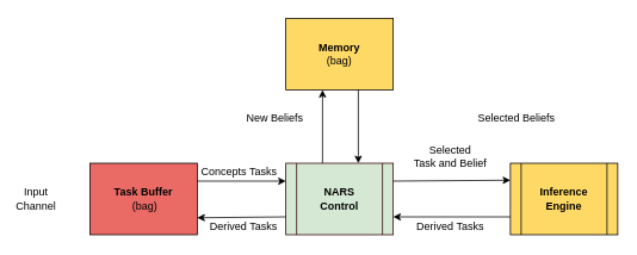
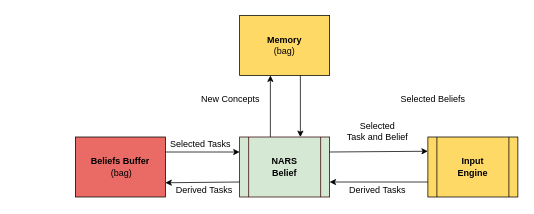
- <mxCell id="15" value="New Beliefs" style="text;html=1;strokeColor=none;fillColor=none;align=center;verticalAlign=middle;whiteSpace=wrap;rounded=0;" parent="1" vertex="1"><mxGeometry x="260" y="122" width="94" height="20" as="geometry" /></mxCell>
+ <mxCell id="15" value="New Concepts" style="text;html=1;strokeColor=none;fillColor=none;align=center;verticalAlign=middle;whiteSpace=wrap;rounded=0;" parent="1" vertex="1"><mxGeometry x="260" y="122" width="94" height="20" as="geometry" /></mxCell>
- <mxCell id="4" value="Concepts Tasks" style="text;html=1;strokeColor=none;fillColor=none;align=center;verticalAlign=middle;whiteSpace=wrap;rounded=0;" parent="1" vertex="1"><mxGeometry x="220" y="182" width="94" height="20" as="geometry" /></mxCell>
+ <mxCell id="4" value="Selected Tasks" style="text;html=1;strokeColor=none;fillColor=none;align=center;verticalAlign=middle;whiteSpace=wrap;rounded=0;" parent="1" vertex="1"><mxGeometry x="220" y="182" width="94" height="20" as="geometry" /></mxCell>
- <mxCell id="10" value="&lt;div&gt;Input&lt;/div&gt;&lt;div&gt;Channel&lt;br&gt;&lt;/div&gt;" style="text;html=1;strokeColor=none;fillColor=none;align=center;verticalAlign=middle;whiteSpace=wrap;rounded=0;" parent="1" vertex="1"><mxGeometry x="20" y="212" width="40" height="20" as="geometry" /></mxCell>
- <mxCell id="3" value="&lt;b&gt;Task Buffer&lt;br&gt;&lt;/b&gt;&amp;nbsp;(bag)" style="rounded=0;whiteSpace=wrap;html=1;fillColor=#EA6B66;" parent="1" vertex="1"><mxGeometry x="100" y="182" width="120" height="80" as="geometry" /></mxCell>
+ <mxCell id="3" value="&lt;b&gt;Beliefs Buffer&lt;br&gt;&lt;/b&gt;&amp;nbsp;(bag)" style="rounded=0;whiteSpace=wrap;html=1;fillColor=#EA6B66;" parent="1" vertex="1"><mxGeometry x="100" y="182" width="120" height="80" as="geometry" /></mxCell>
- <mxCell id="13" value="&lt;div&gt;&lt;b&gt;NARS&lt;/b&gt;&lt;/div&gt;&lt;div&gt;&lt;b&gt;Control&lt;br&gt;&lt;/b&gt;&lt;/div&gt;" style="shape=process;whiteSpace=wrap;html=1;backgroundOutline=1;fillColor=#d5e8d4;strokeColor=#330000;" parent="1" vertex="1"><mxGeometry x="319" y="182" width="120" height="80" as="geometry" /></mxCell>
+ <mxCell id="13" value="&lt;div&gt;&lt;b&gt;NARS&lt;/b&gt;&lt;/div&gt;&lt;div&gt;&lt;b&gt;Belief&lt;br&gt;&lt;/b&gt;&lt;/div&gt;" style="shape=process;whiteSpace=wrap;html=1;backgroundOutline=1;fillColor=#d5e8d4;strokeColor=#330000;" parent="1" vertex="1"><mxGeometry x="319" y="182" width="120" height="80" as="geometry" /></mxCell>
- <mxCell id="6" value="&lt;div&gt;&lt;b&gt;Inference&lt;/b&gt;&lt;/div&gt;&lt;div&gt;&lt;b&gt;Engine&lt;br&gt;&lt;/b&gt;&lt;/div&gt;" style="shape=process;whiteSpace=wrap;html=1;backgroundOutline=1;fillColor=#FFD966;" parent="1" vertex="1"><mxGeometry x="570" y="182" width="120" height="80" as="geometry" /></mxCell>
+ <mxCell id="6" value="&lt;div&gt;&lt;b&gt;Input&lt;/b&gt;&lt;/div&gt;&lt;div&gt;&lt;b&gt;Engine&lt;br&gt;&lt;/b&gt;&lt;/div&gt;" style="shape=process;whiteSpace=wrap;html=1;backgroundOutline=1;fillColor=#FFD966;" parent="1" vertex="1"><mxGeometry x="570" y="182" width="120" height="80" as="geometry" /></mxCell>
